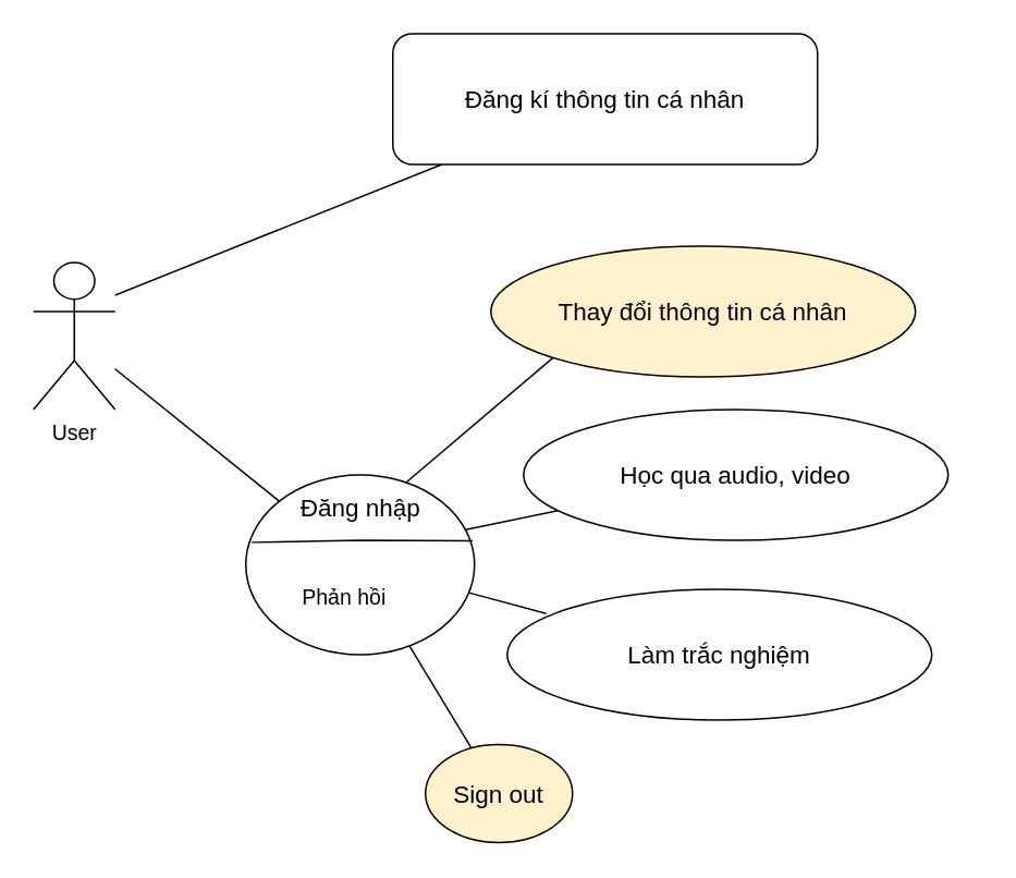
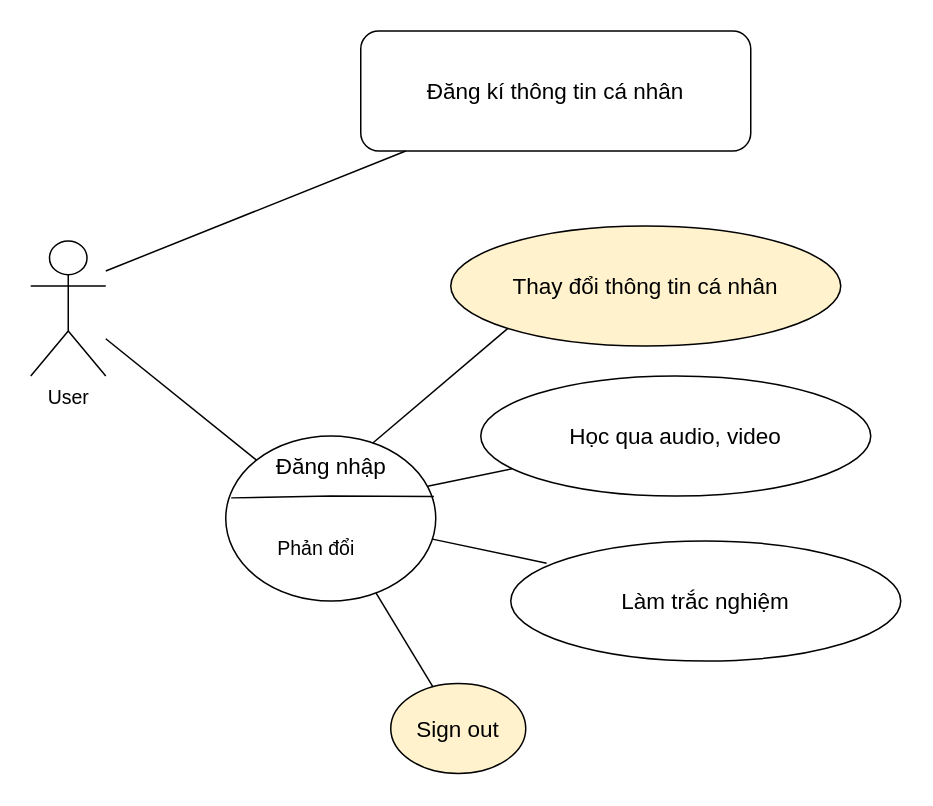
- <mxCell id="7" value="Phản hồi" style="text;html=1;align=center;verticalAlign=middle;resizable=0;points=[];autosize=1;strokeColor=none;fillColor=none;fontSize=13;fontFamily=Helvetica;" vertex="1" parent="1"><mxGeometry x="175" y="355" width="70" height="20" as="geometry" /></mxCell>
+ <mxCell id="7" value="Phản đổi" style="text;html=1;align=center;verticalAlign=middle;resizable=0;points=[];autosize=1;strokeColor=none;fillColor=none;fontSize=13;fontFamily=Helvetica;" vertex="1" parent="1"><mxGeometry x="175" y="355" width="70" height="20" as="geometry" /></mxCell>
- <mxCell id="10" value="&lt;span style=&quot;font-size: 15px&quot;&gt;Làm trắc nghiệm&lt;/span&gt;" style="ellipse;whiteSpace=wrap;html=1;fontFamily=Helvetica;fontSize=13;" vertex="1" parent="1"><mxGeometry x="310" y="360" width="260" height="80" as="geometry" /></mxCell>
+ <mxCell id="10" value="&lt;span style=&quot;font-size: 15px&quot;&gt;Làm trắc nghiệm&lt;/span&gt;" style="ellipse;whiteSpace=wrap;html=1;fontFamily=Helvetica;fontSize=13;" vertex="1" parent="1"><mxGeometry x="340" y="360" width="260" height="80" as="geometry" /></mxCell>
